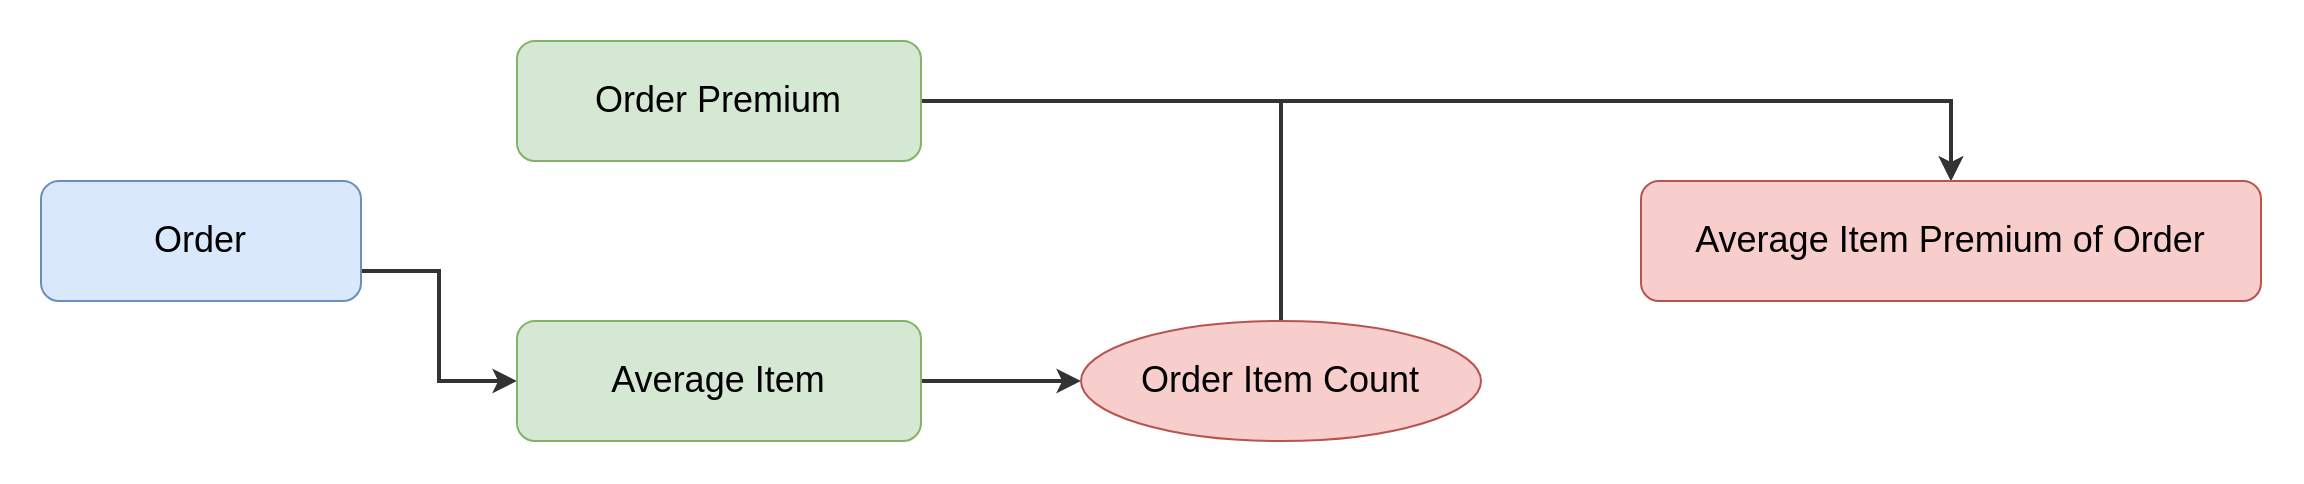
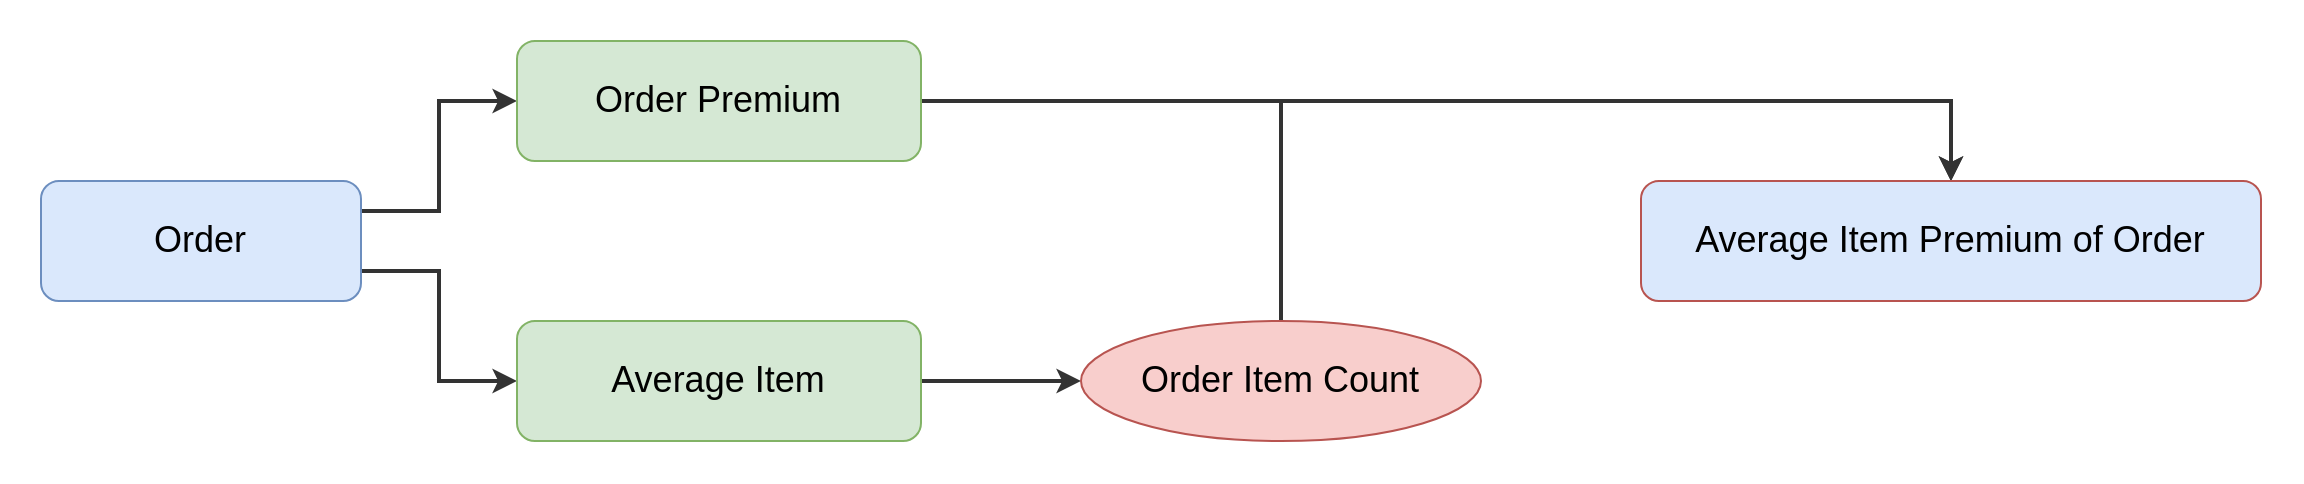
+ <mxCell id="2" style="edgeStyle=orthogonalEdgeStyle;rounded=0;orthogonalLoop=1;jettySize=auto;html=1;exitX=1;exitY=0.25;exitDx=0;exitDy=0;entryX=0;entryY=0.5;entryDx=0;entryDy=0;fontSize=18;strokeWidth=2;strokeColor=#333333;" edge="1" parent="1" source="4" target="6"><mxGeometry relative="1" as="geometry" /></mxCell>
- <mxCell id="11" value="Average Item Premium of Order" style="rounded=1;whiteSpace=wrap;html=1;fillColor=#f8cecc;strokeColor=#b85450;fontSize=18;" vertex="1" parent="1"><mxGeometry x="820" y="90" width="310" height="60" as="geometry" /></mxCell>
+ <mxCell id="11" value="Average Item Premium of Order" style="rounded=1;whiteSpace=wrap;html=1;fillColor=#dae8fc;strokeColor=#b85450;fontSize=18;" vertex="1" parent="1"><mxGeometry x="820" y="90" width="310" height="60" as="geometry" /></mxCell>
